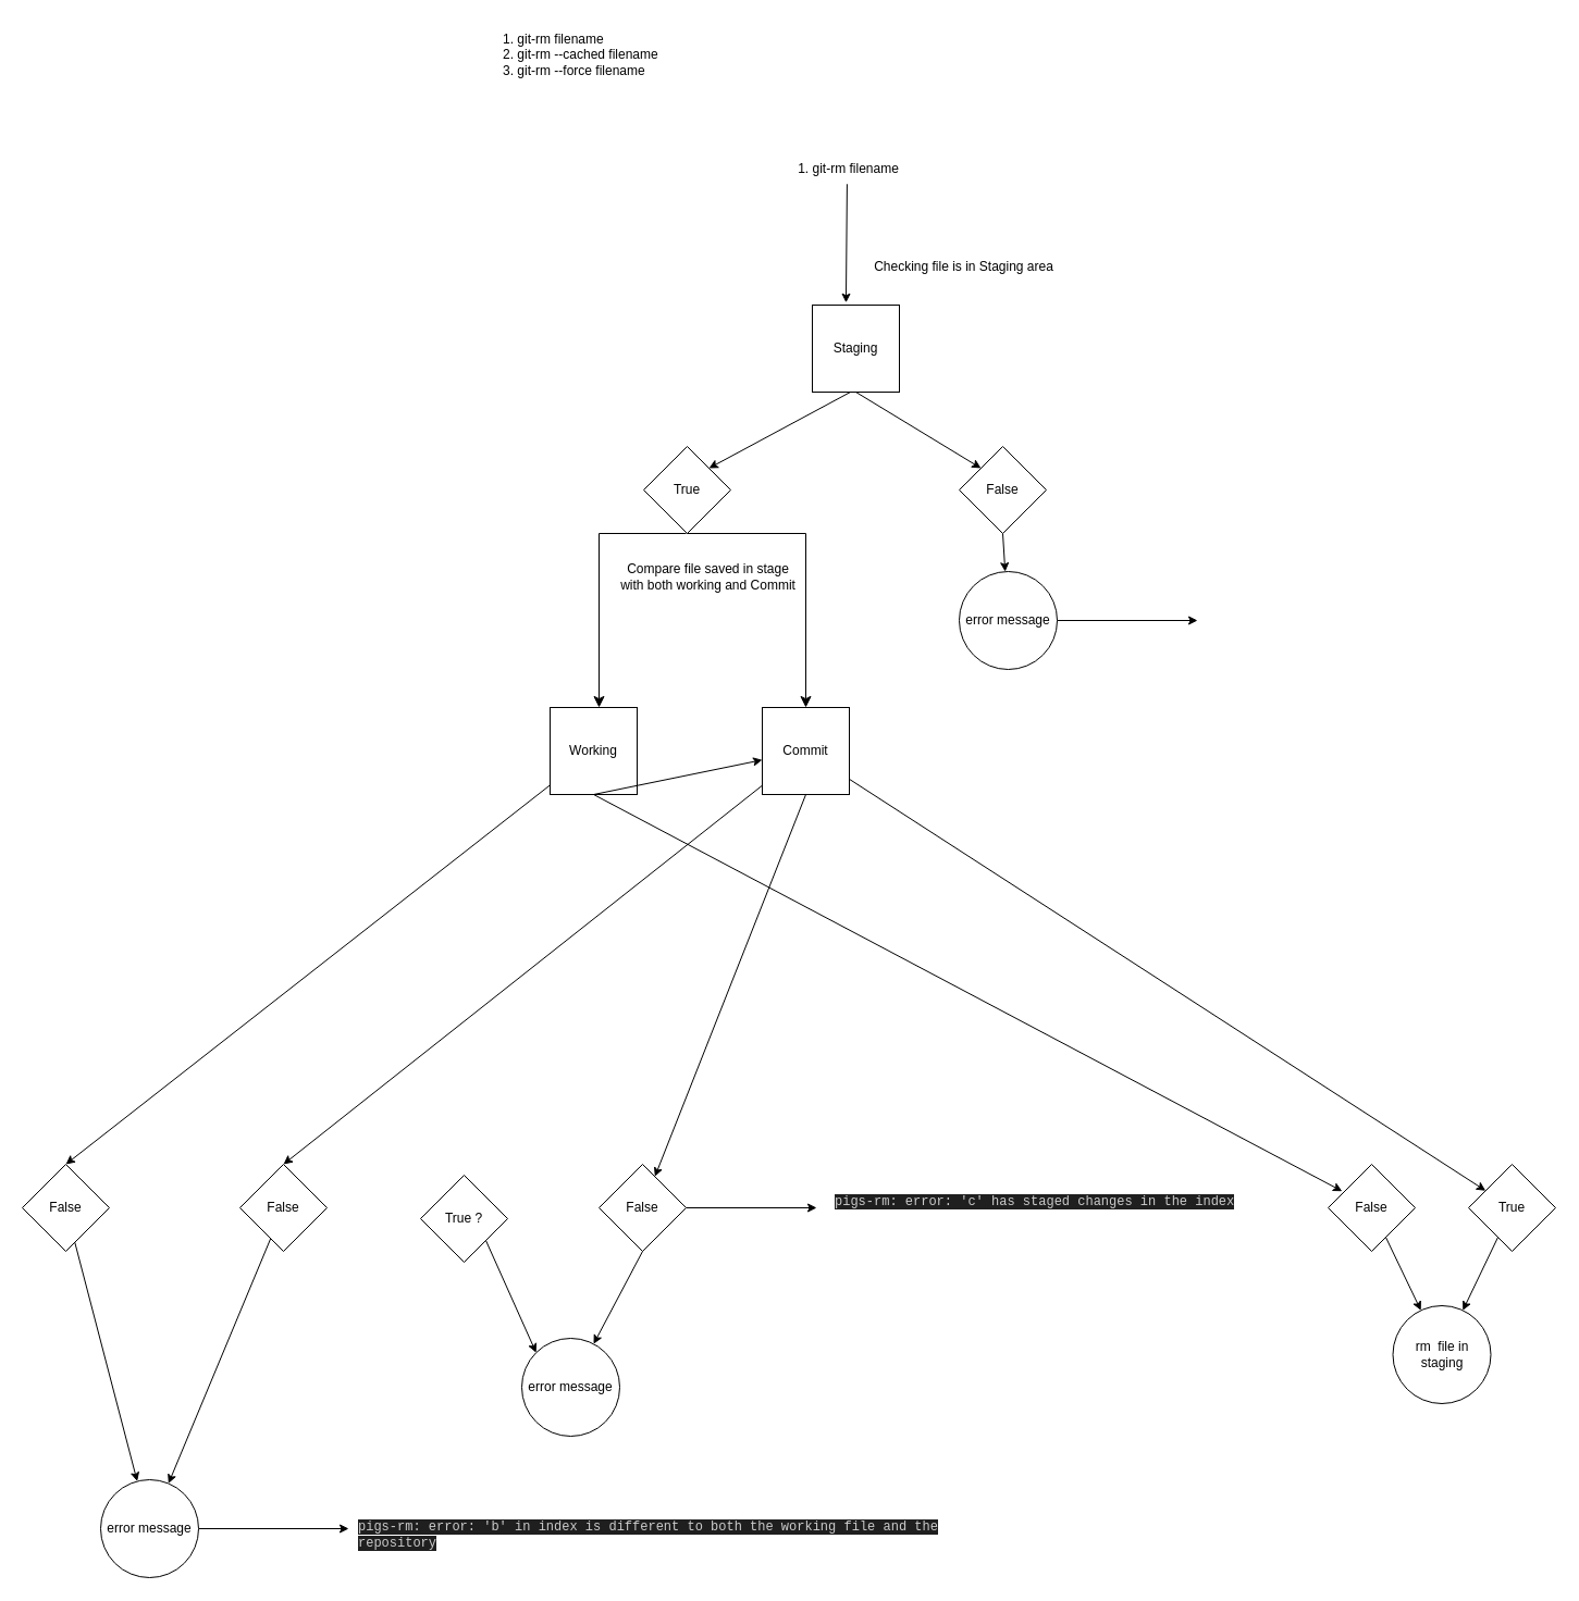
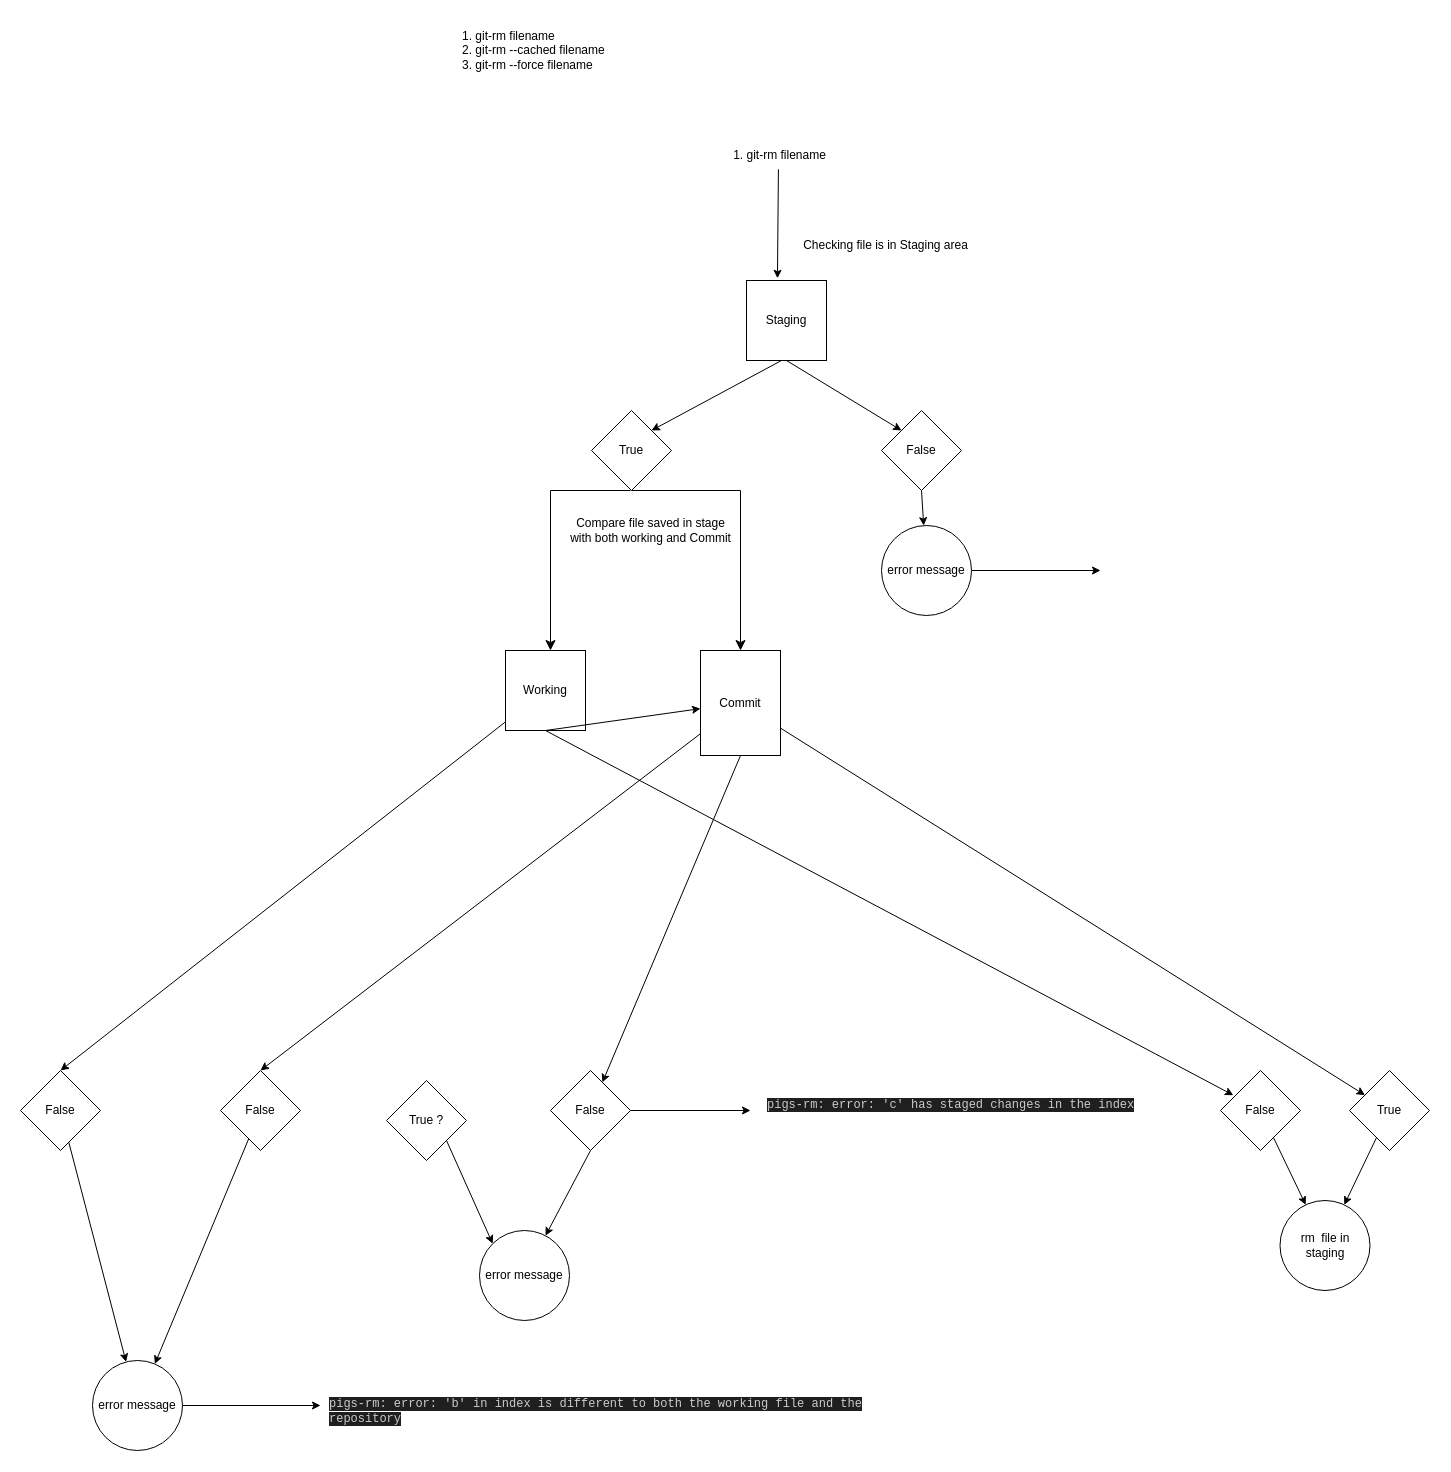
- <mxCell id="10" value="Commit" style="whiteSpace=wrap;html=1;aspect=fixed;" parent="1" vertex="1"><mxGeometry x="700" y="650" width="80" height="80" as="geometry" /></mxCell>
+ <mxCell id="10" value="Commit" style="whiteSpace=wrap;html=1;aspect=fixed;" parent="1" vertex="1"><mxGeometry x="700" y="650" width="80" height="105" as="geometry" /></mxCell>
